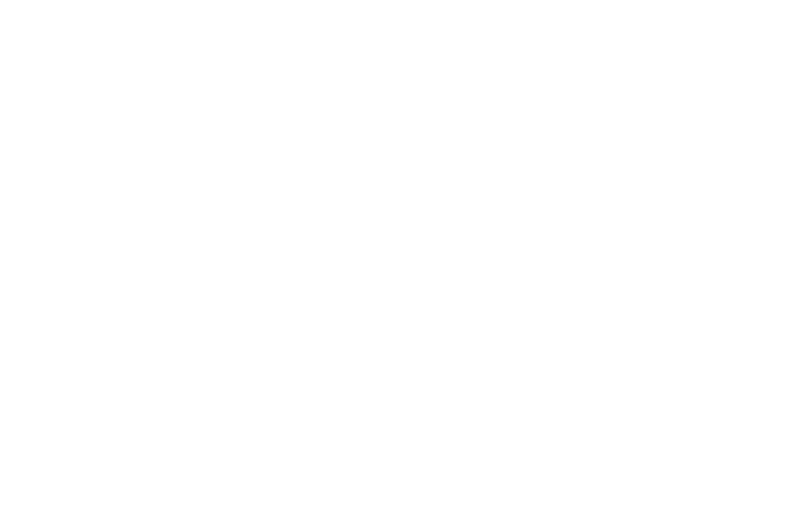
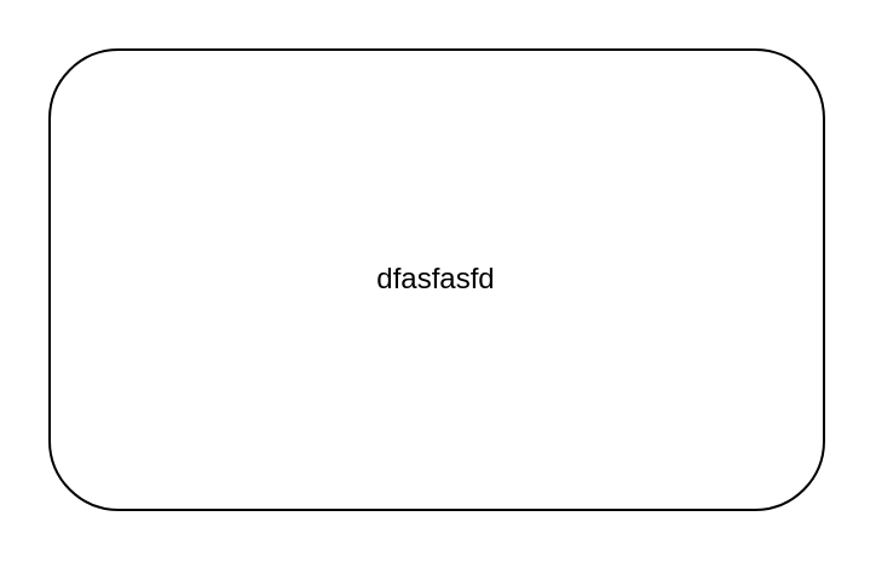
+ <mxCell id="2" value="dfasfasfd" style="rounded=1;whiteSpace=wrap;html=1;" vertex="1" parent="1"><mxGeometry x="20" y="20" width="320" height="190" as="geometry" /></mxCell>
